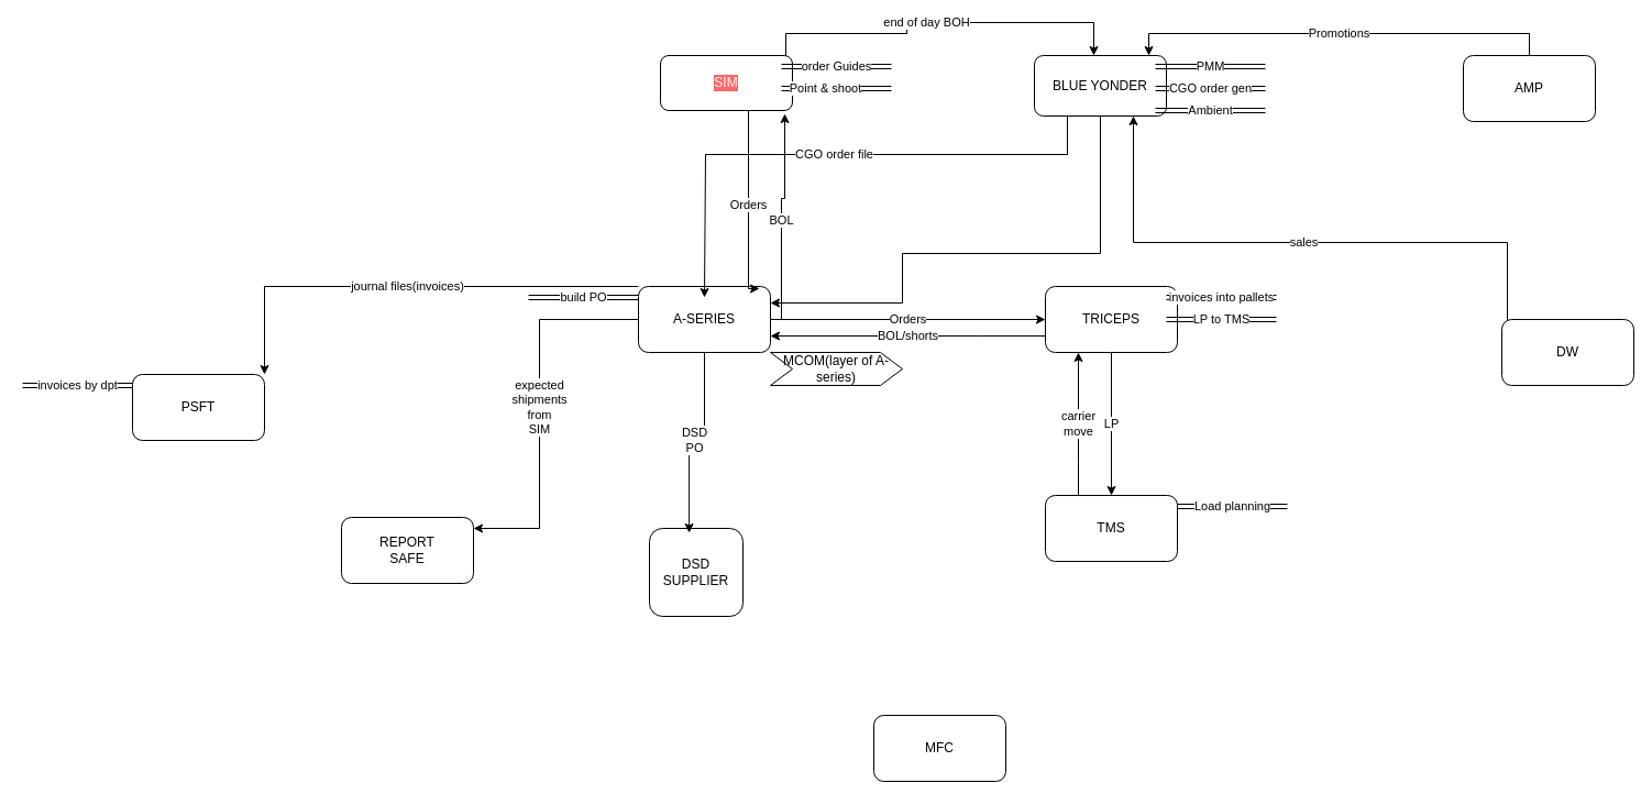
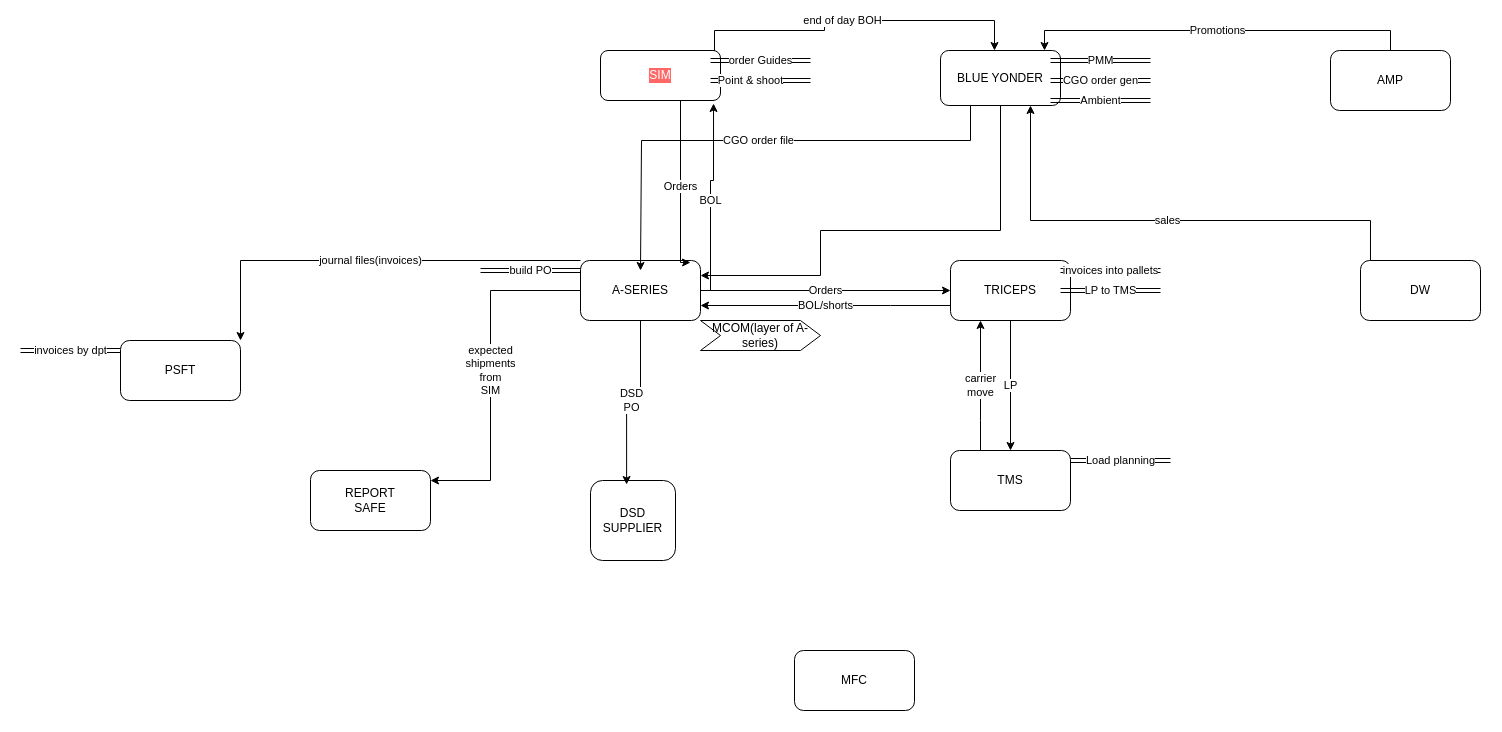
- <mxCell id="36" value="DW" style="rounded=1;whiteSpace=wrap;html=1;" vertex="1" parent="1"><mxGeometry x="1365" y="290" width="120" height="60" as="geometry" /></mxCell>
+ <mxCell id="36" value="DW" style="rounded=1;whiteSpace=wrap;html=1;" vertex="1" parent="1"><mxGeometry x="1360" y="260" width="120" height="60" as="geometry" /></mxCell>
